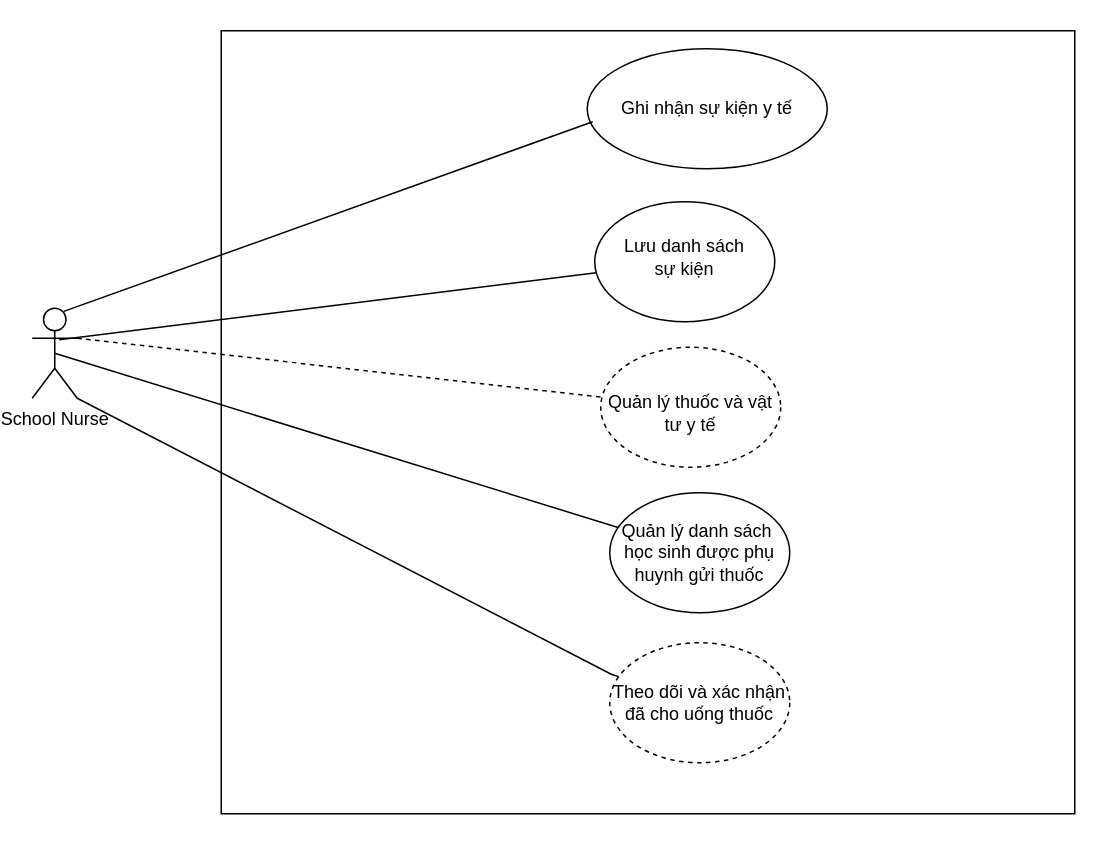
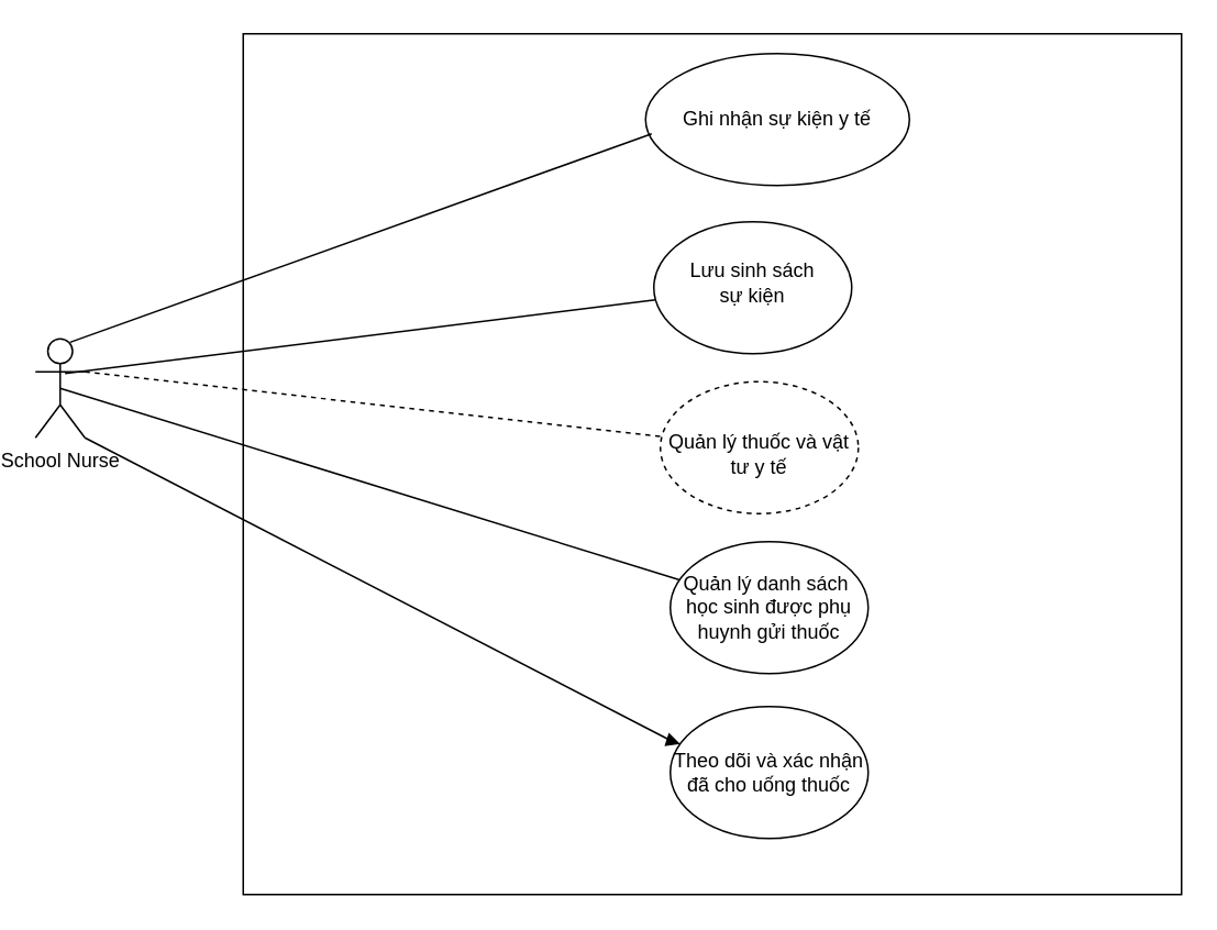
- <mxCell id="6" value="&lt;table&gt;&lt;tbody&gt;&lt;tr&gt;&lt;td data-col-size=&quot;sm&quot; data-end=&quot;573&quot; data-start=&quot;553&quot;&gt;Lưu danh sách&lt;br&gt;sự kiện&lt;/td&gt;&lt;/tr&gt;&lt;/tbody&gt;&lt;/table&gt;&lt;table&gt;&lt;tbody&gt;&lt;tr&gt;&lt;td data-end=&quot;606&quot; data-start=&quot;573&quot; data-col-size=&quot;md&quot;&gt;&lt;/td&gt;&lt;/tr&gt;&lt;/tbody&gt;&lt;/table&gt;" style="ellipse;whiteSpace=wrap;html=1;" parent="1" vertex="1"><mxGeometry x="395" y="134" width="120" height="80" as="geometry" /></mxCell>
+ <mxCell id="6" value="&lt;table&gt;&lt;tbody&gt;&lt;tr&gt;&lt;td data-col-size=&quot;sm&quot; data-end=&quot;573&quot; data-start=&quot;553&quot;&gt;Lưu sinh sách&lt;br&gt;sự kiện&lt;/td&gt;&lt;/tr&gt;&lt;/tbody&gt;&lt;/table&gt;&lt;table&gt;&lt;tbody&gt;&lt;tr&gt;&lt;td data-end=&quot;606&quot; data-start=&quot;573&quot; data-col-size=&quot;md&quot;&gt;&lt;/td&gt;&lt;/tr&gt;&lt;/tbody&gt;&lt;/table&gt;" style="ellipse;whiteSpace=wrap;html=1;" parent="1" vertex="1"><mxGeometry x="395" y="134" width="120" height="80" as="geometry" /></mxCell>
- <mxCell id="13" value="" style="endArrow=none;html=1;rounded=0;exitX=1;exitY=1;exitDx=0;exitDy=0;exitPerimeter=0;" parent="1" source="3" target="8" edge="1"><mxGeometry width="50" height="50" relative="1" as="geometry"><mxPoint x="141" y="482" as="sourcePoint" /><mxPoint x="481" y="326" as="targetPoint" /><Array as="points"><mxPoint x="406" y="449" /></Array></mxGeometry></mxCell>
+ <mxCell id="13" value="" style="endArrow=block;html=1;rounded=0;exitX=1;exitY=1;exitDx=0;exitDy=0;exitPerimeter=0;" parent="1" source="3" target="8" edge="1"><mxGeometry width="50" height="50" relative="1" as="geometry"><mxPoint x="141" y="482" as="sourcePoint" /><mxPoint x="481" y="326" as="targetPoint" /><Array as="points"><mxPoint x="406" y="449" /></Array></mxGeometry></mxCell>
- <mxCell id="8" value="Theo dõi và xác nhận đã cho uống thuốc" style="ellipse;whiteSpace=wrap;html=1;dashed=1;" parent="1" vertex="1"><mxGeometry x="405" y="428" width="120" height="80" as="geometry" /></mxCell>
+ <mxCell id="8" value="Theo dõi và xác nhận đã cho uống thuốc" style="ellipse;whiteSpace=wrap;html=1;" parent="1" vertex="1"><mxGeometry x="405" y="428" width="120" height="80" as="geometry" /></mxCell>
